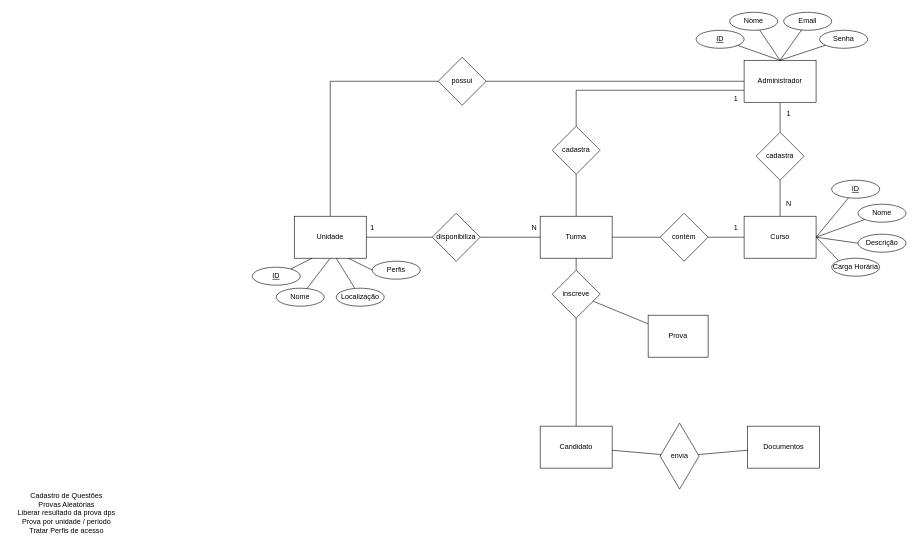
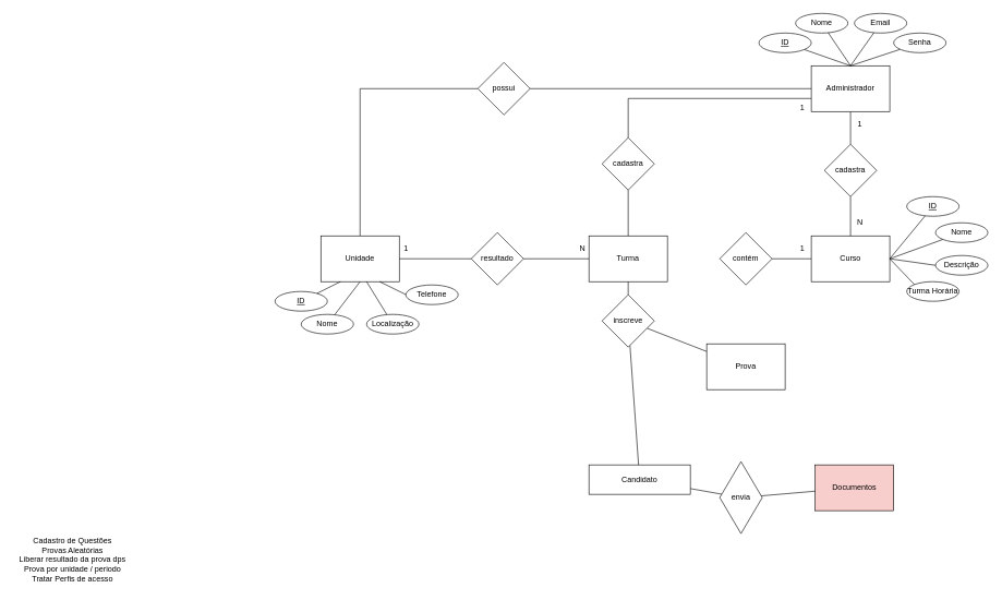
- <mxCell id="48" value="disponibiliza" style="rhombus;whiteSpace=wrap;html=1;" vertex="1" parent="1"><mxGeometry x="720" y="355" width="80" height="80" as="geometry" /></mxCell>
+ <mxCell id="48" value="resultado" style="rhombus;whiteSpace=wrap;html=1;" vertex="1" parent="1"><mxGeometry x="720" y="355" width="80" height="80" as="geometry" /></mxCell>
- <mxCell id="44" style="edgeStyle=none;rounded=0;orthogonalLoop=1;jettySize=auto;html=1;endArrow=none;endFill=0;" edge="1" parent="1" source="45" target="34"><mxGeometry relative="1" as="geometry" /></mxCell>
- <mxCell id="29" value="Carga Horária" style="ellipse;whiteSpace=wrap;html=1;" vertex="1" parent="1"><mxGeometry x="1386" y="430" width="80" height="30" as="geometry" /></mxCell>
+ <mxCell id="29" value="Turma Horária" style="ellipse;whiteSpace=wrap;html=1;" vertex="1" parent="1"><mxGeometry x="1386" y="430" width="80" height="30" as="geometry" /></mxCell>
- <mxCell id="43" value="Perfis" style="ellipse;whiteSpace=wrap;html=1;" vertex="1" parent="1"><mxGeometry x="620" y="435" width="80" height="30" as="geometry" /></mxCell>
+ <mxCell id="43" value="Telefone" style="ellipse;whiteSpace=wrap;html=1;" vertex="1" parent="1"><mxGeometry x="620" y="435" width="80" height="30" as="geometry" /></mxCell>
- <mxCell id="10" value="Prova" style="rounded=0;whiteSpace=wrap;html=1;" vertex="1" parent="1"><mxGeometry x="1080" y="525" width="100" height="70" as="geometry" /></mxCell>
+ <mxCell id="10" value="Prova" style="rounded=0;whiteSpace=wrap;html=1;" vertex="1" parent="1"><mxGeometry x="1080" y="525" width="120" height="70" as="geometry" /></mxCell>
- <mxCell id="6" value="Candidato" style="rounded=0;whiteSpace=wrap;html=1;" vertex="1" parent="1"><mxGeometry x="900" y="710" width="120" height="70" as="geometry" /></mxCell>
+ <mxCell id="6" value="Candidato" style="rounded=0;whiteSpace=wrap;html=1;" vertex="1" parent="1"><mxGeometry x="900" y="710" width="155" height="45" as="geometry" /></mxCell>
- <mxCell id="11" value="Documentos" style="rounded=0;whiteSpace=wrap;html=1;" vertex="1" parent="1"><mxGeometry x="1246" y="710" width="120" height="70" as="geometry" /></mxCell>
+ <mxCell id="11" value="Documentos" style="rounded=0;whiteSpace=wrap;html=1;fillColor=#f8cecc;" vertex="1" parent="1"><mxGeometry x="1246" y="710" width="120" height="70" as="geometry" /></mxCell>
